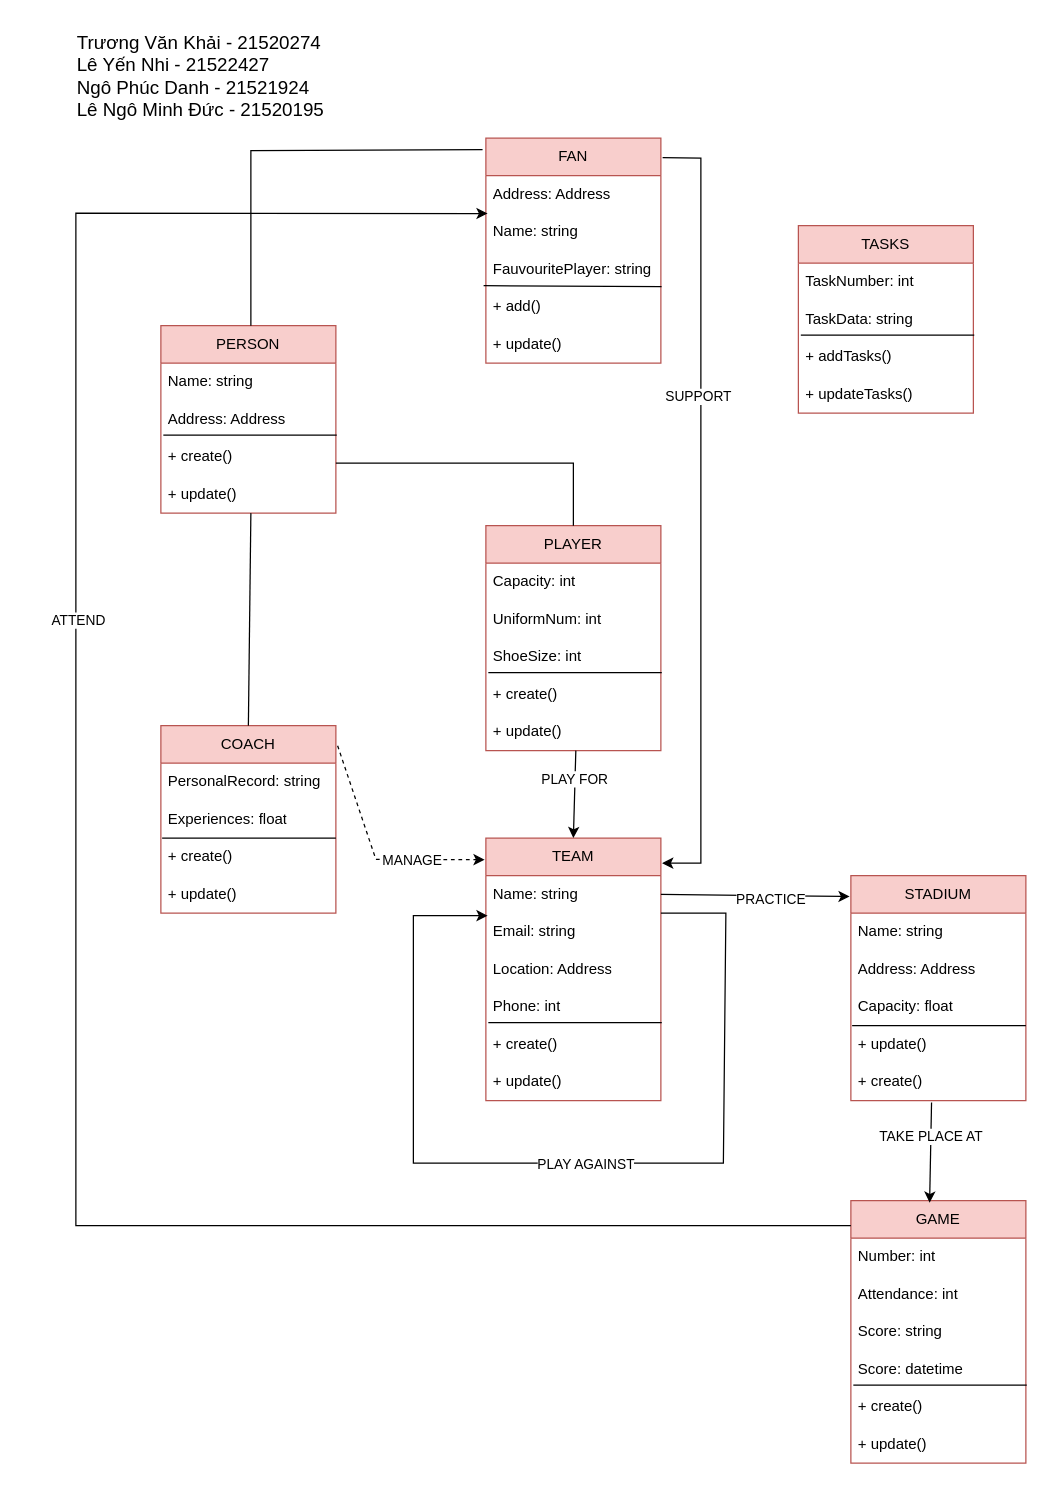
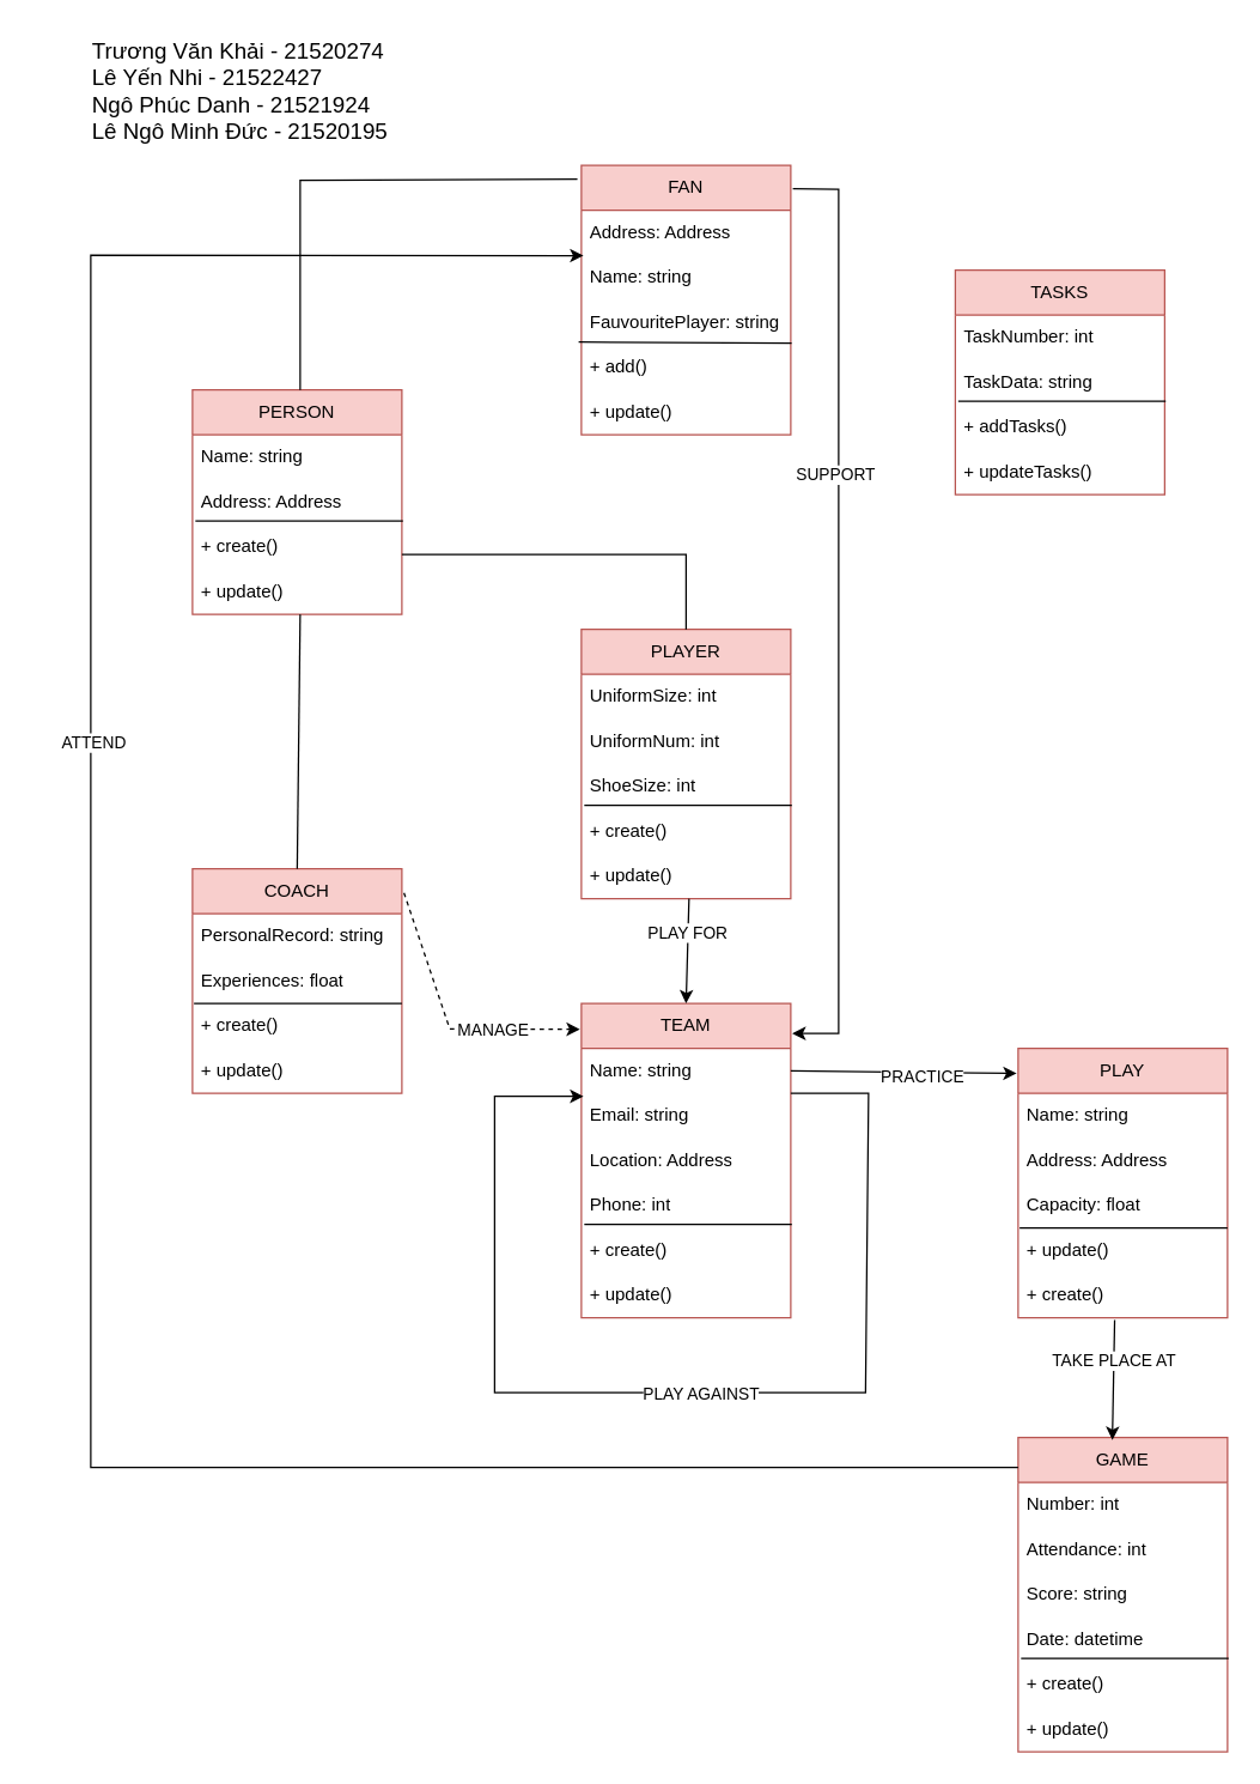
- <mxCell id="22" value="Capacity: int" style="text;strokeColor=none;fillColor=none;align=left;verticalAlign=middle;spacingLeft=4;spacingRight=4;overflow=hidden;points=[[0,0.5],[1,0.5]];portConstraint=eastwest;rotatable=0;whiteSpace=wrap;html=1;" parent="21" vertex="1"><mxGeometry y="30" width="140" height="30" as="geometry" /></mxCell>
+ <mxCell id="22" value="UniformSize: int" style="text;strokeColor=none;fillColor=none;align=left;verticalAlign=middle;spacingLeft=4;spacingRight=4;overflow=hidden;points=[[0,0.5],[1,0.5]];portConstraint=eastwest;rotatable=0;whiteSpace=wrap;html=1;" parent="21" vertex="1"><mxGeometry y="30" width="140" height="30" as="geometry" /></mxCell>
- <mxCell id="42" value="STADIUM" style="swimlane;fontStyle=0;childLayout=stackLayout;horizontal=1;startSize=30;horizontalStack=0;resizeParent=1;resizeParentMax=0;resizeLast=0;collapsible=1;marginBottom=0;whiteSpace=wrap;html=1;fillColor=#f8cecc;strokeColor=#b85450;" parent="1" vertex="1"><mxGeometry x="680" y="700" width="140" height="180" as="geometry" /></mxCell>
+ <mxCell id="42" value="PLAY" style="swimlane;fontStyle=0;childLayout=stackLayout;horizontal=1;startSize=30;horizontalStack=0;resizeParent=1;resizeParentMax=0;resizeLast=0;collapsible=1;marginBottom=0;whiteSpace=wrap;html=1;fillColor=#f8cecc;strokeColor=#b85450;" parent="1" vertex="1"><mxGeometry x="680" y="700" width="140" height="180" as="geometry" /></mxCell>
- <mxCell id="53" value="Score: datetime" style="text;strokeColor=none;fillColor=none;align=left;verticalAlign=middle;spacingLeft=4;spacingRight=4;overflow=hidden;points=[[0,0.5],[1,0.5]];portConstraint=eastwest;rotatable=0;whiteSpace=wrap;html=1;" parent="49" vertex="1"><mxGeometry y="120" width="140" height="30" as="geometry" /></mxCell>
+ <mxCell id="53" value="Date: datetime" style="text;strokeColor=none;fillColor=none;align=left;verticalAlign=middle;spacingLeft=4;spacingRight=4;overflow=hidden;points=[[0,0.5],[1,0.5]];portConstraint=eastwest;rotatable=0;whiteSpace=wrap;html=1;" parent="49" vertex="1"><mxGeometry y="120" width="140" height="30" as="geometry" /></mxCell>
